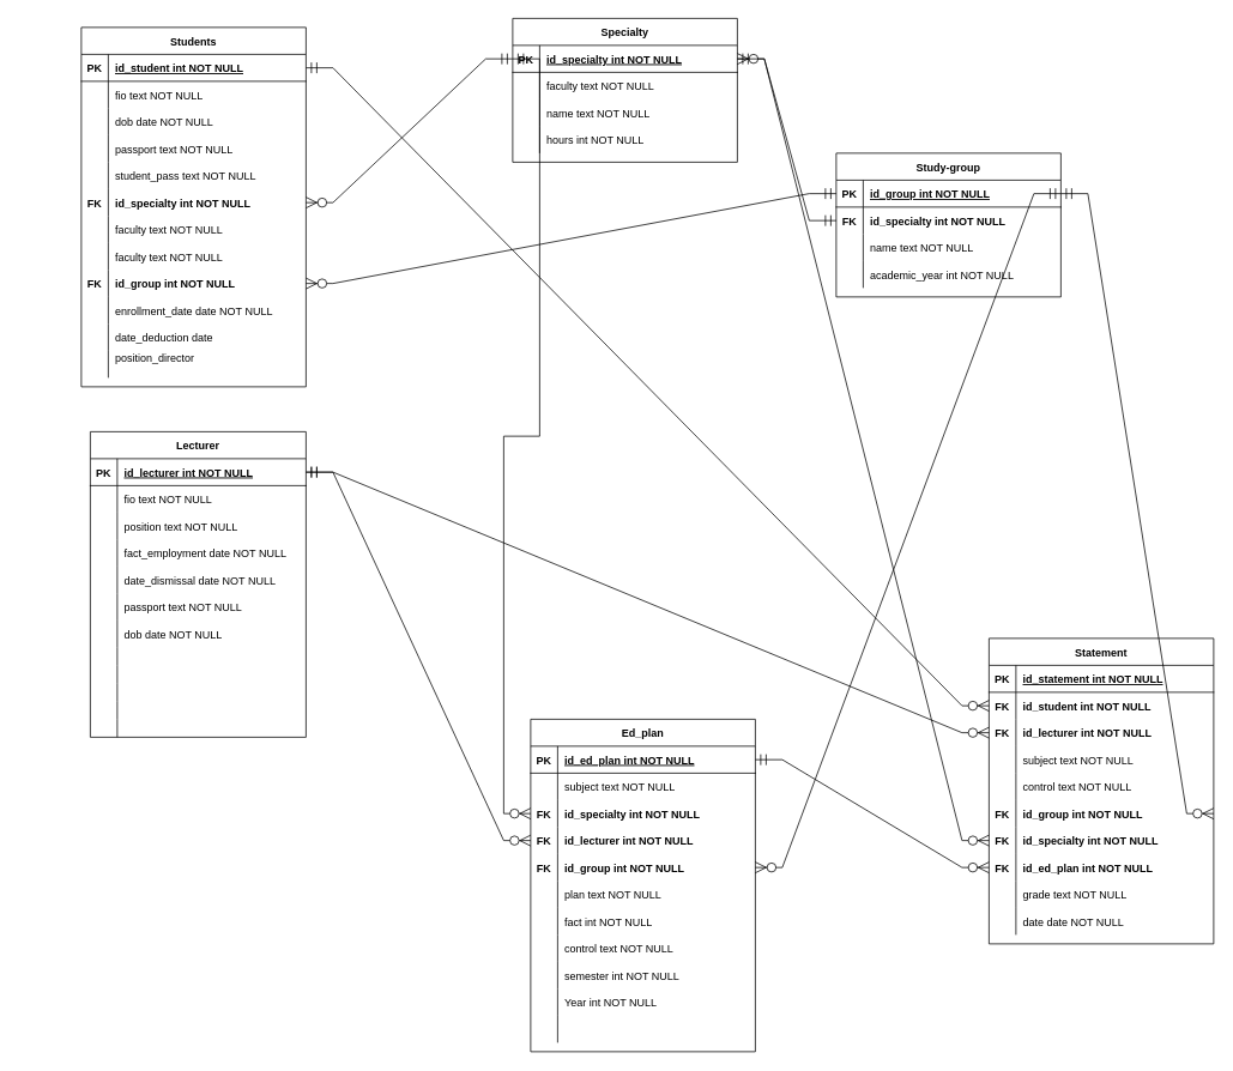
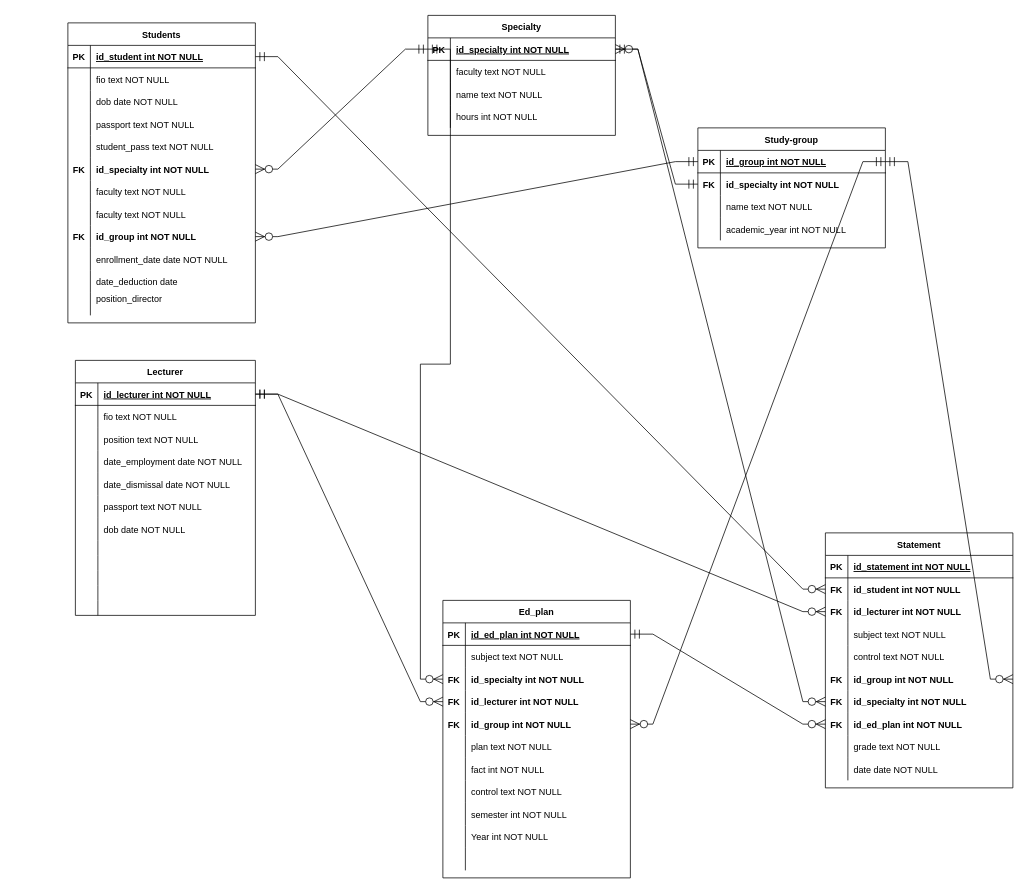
- <mxCell id="77" value="fact_employment date NOT NULL" style="shape=partialRectangle;overflow=hidden;connectable=0;fillColor=none;top=0;left=0;bottom=0;right=0;align=left;spacingLeft=6;" parent="75" vertex="1"><mxGeometry x="30" width="210" height="30" as="geometry"><mxRectangle width="210" height="30" as="alternateBounds" /></mxGeometry></mxCell>
+ <mxCell id="77" value="date_employment date NOT NULL" style="shape=partialRectangle;overflow=hidden;connectable=0;fillColor=none;top=0;left=0;bottom=0;right=0;align=left;spacingLeft=6;" parent="75" vertex="1"><mxGeometry x="30" width="210" height="30" as="geometry"><mxRectangle width="210" height="30" as="alternateBounds" /></mxGeometry></mxCell>
